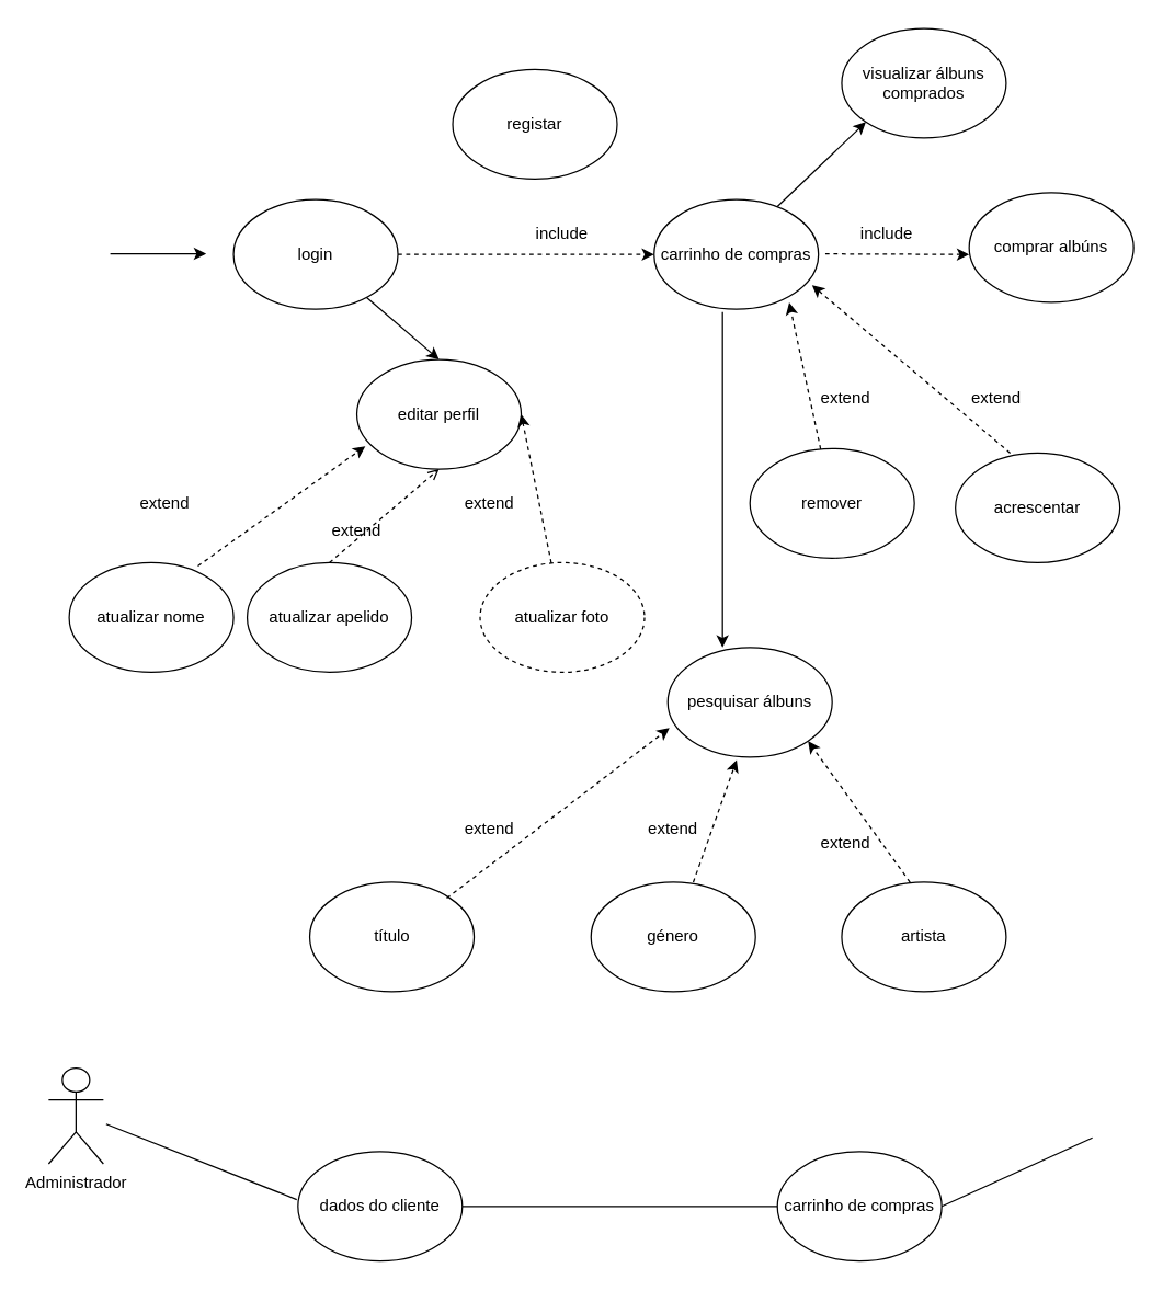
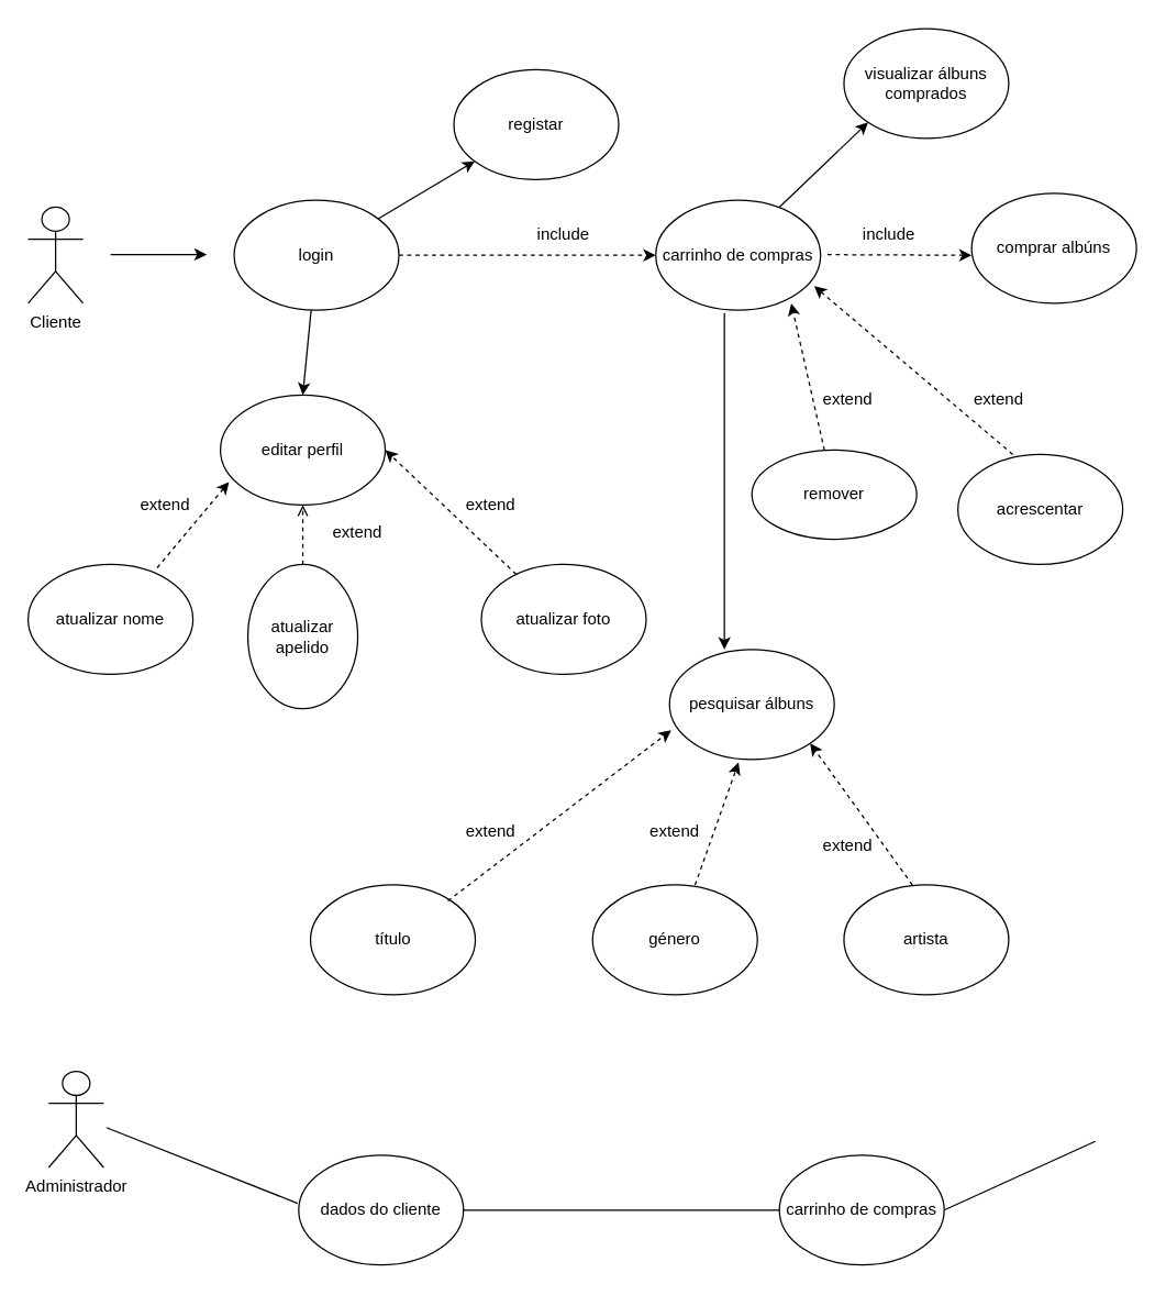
+ <mxCell id="10" value="" style="endArrow=classic;html=1;" edge="1" parent="1" source="4" target="5"><mxGeometry width="50" height="50" relative="1" as="geometry"><mxPoint x="280" y="130" as="sourcePoint" /><mxPoint x="350" y="130" as="targetPoint" /></mxGeometry></mxCell>
+ <mxCell id="2" value="Cliente" style="shape=umlActor;verticalLabelPosition=bottom;verticalAlign=top;html=1;outlineConnect=0;" vertex="1" parent="1"><mxGeometry x="20" y="150" width="40" height="70" as="geometry" /></mxCell>
- <mxCell id="6" value="editar perfil&lt;br&gt;" style="ellipse;whiteSpace=wrap;html=1;" vertex="1" parent="1"><mxGeometry x="260" y="261.72" width="120" height="80" as="geometry" /></mxCell>
+ <mxCell id="6" value="editar perfil&lt;br&gt;" style="ellipse;whiteSpace=wrap;html=1;" vertex="1" parent="1"><mxGeometry x="160" y="286.72" width="120" height="80" as="geometry" /></mxCell>
- <mxCell id="36" value="remover" style="ellipse;whiteSpace=wrap;html=1;" vertex="1" parent="1"><mxGeometry x="547" y="326.72" width="120" height="80" as="geometry" /></mxCell>
+ <mxCell id="36" value="remover" style="ellipse;whiteSpace=wrap;html=1;" vertex="1" parent="1"><mxGeometry x="547" y="326.72" width="120" height="65" as="geometry" /></mxCell>
- <mxCell id="7" value="atualizar nome" style="ellipse;whiteSpace=wrap;html=1;" vertex="1" parent="1"><mxGeometry x="50" y="410" width="120" height="80" as="geometry" /></mxCell>
+ <mxCell id="7" value="atualizar nome" style="ellipse;whiteSpace=wrap;html=1;" vertex="1" parent="1"><mxGeometry x="20" y="410" width="120" height="80" as="geometry" /></mxCell>
- <mxCell id="8" value="atualizar apelido" style="ellipse;whiteSpace=wrap;html=1;" vertex="1" parent="1"><mxGeometry x="180" y="410" width="120" height="80" as="geometry" /></mxCell>
+ <mxCell id="8" value="atualizar apelido" style="ellipse;whiteSpace=wrap;html=1;" vertex="1" parent="1"><mxGeometry x="180" y="410" width="80" height="105" as="geometry" /></mxCell>
- <mxCell id="9" value="atualizar foto" style="ellipse;whiteSpace=wrap;html=1;dashed=1;" vertex="1" parent="1"><mxGeometry x="350" y="410" width="120" height="80" as="geometry" /></mxCell>
+ <mxCell id="9" value="atualizar foto" style="ellipse;whiteSpace=wrap;html=1;" vertex="1" parent="1"><mxGeometry x="350" y="410" width="120" height="80" as="geometry" /></mxCell>
